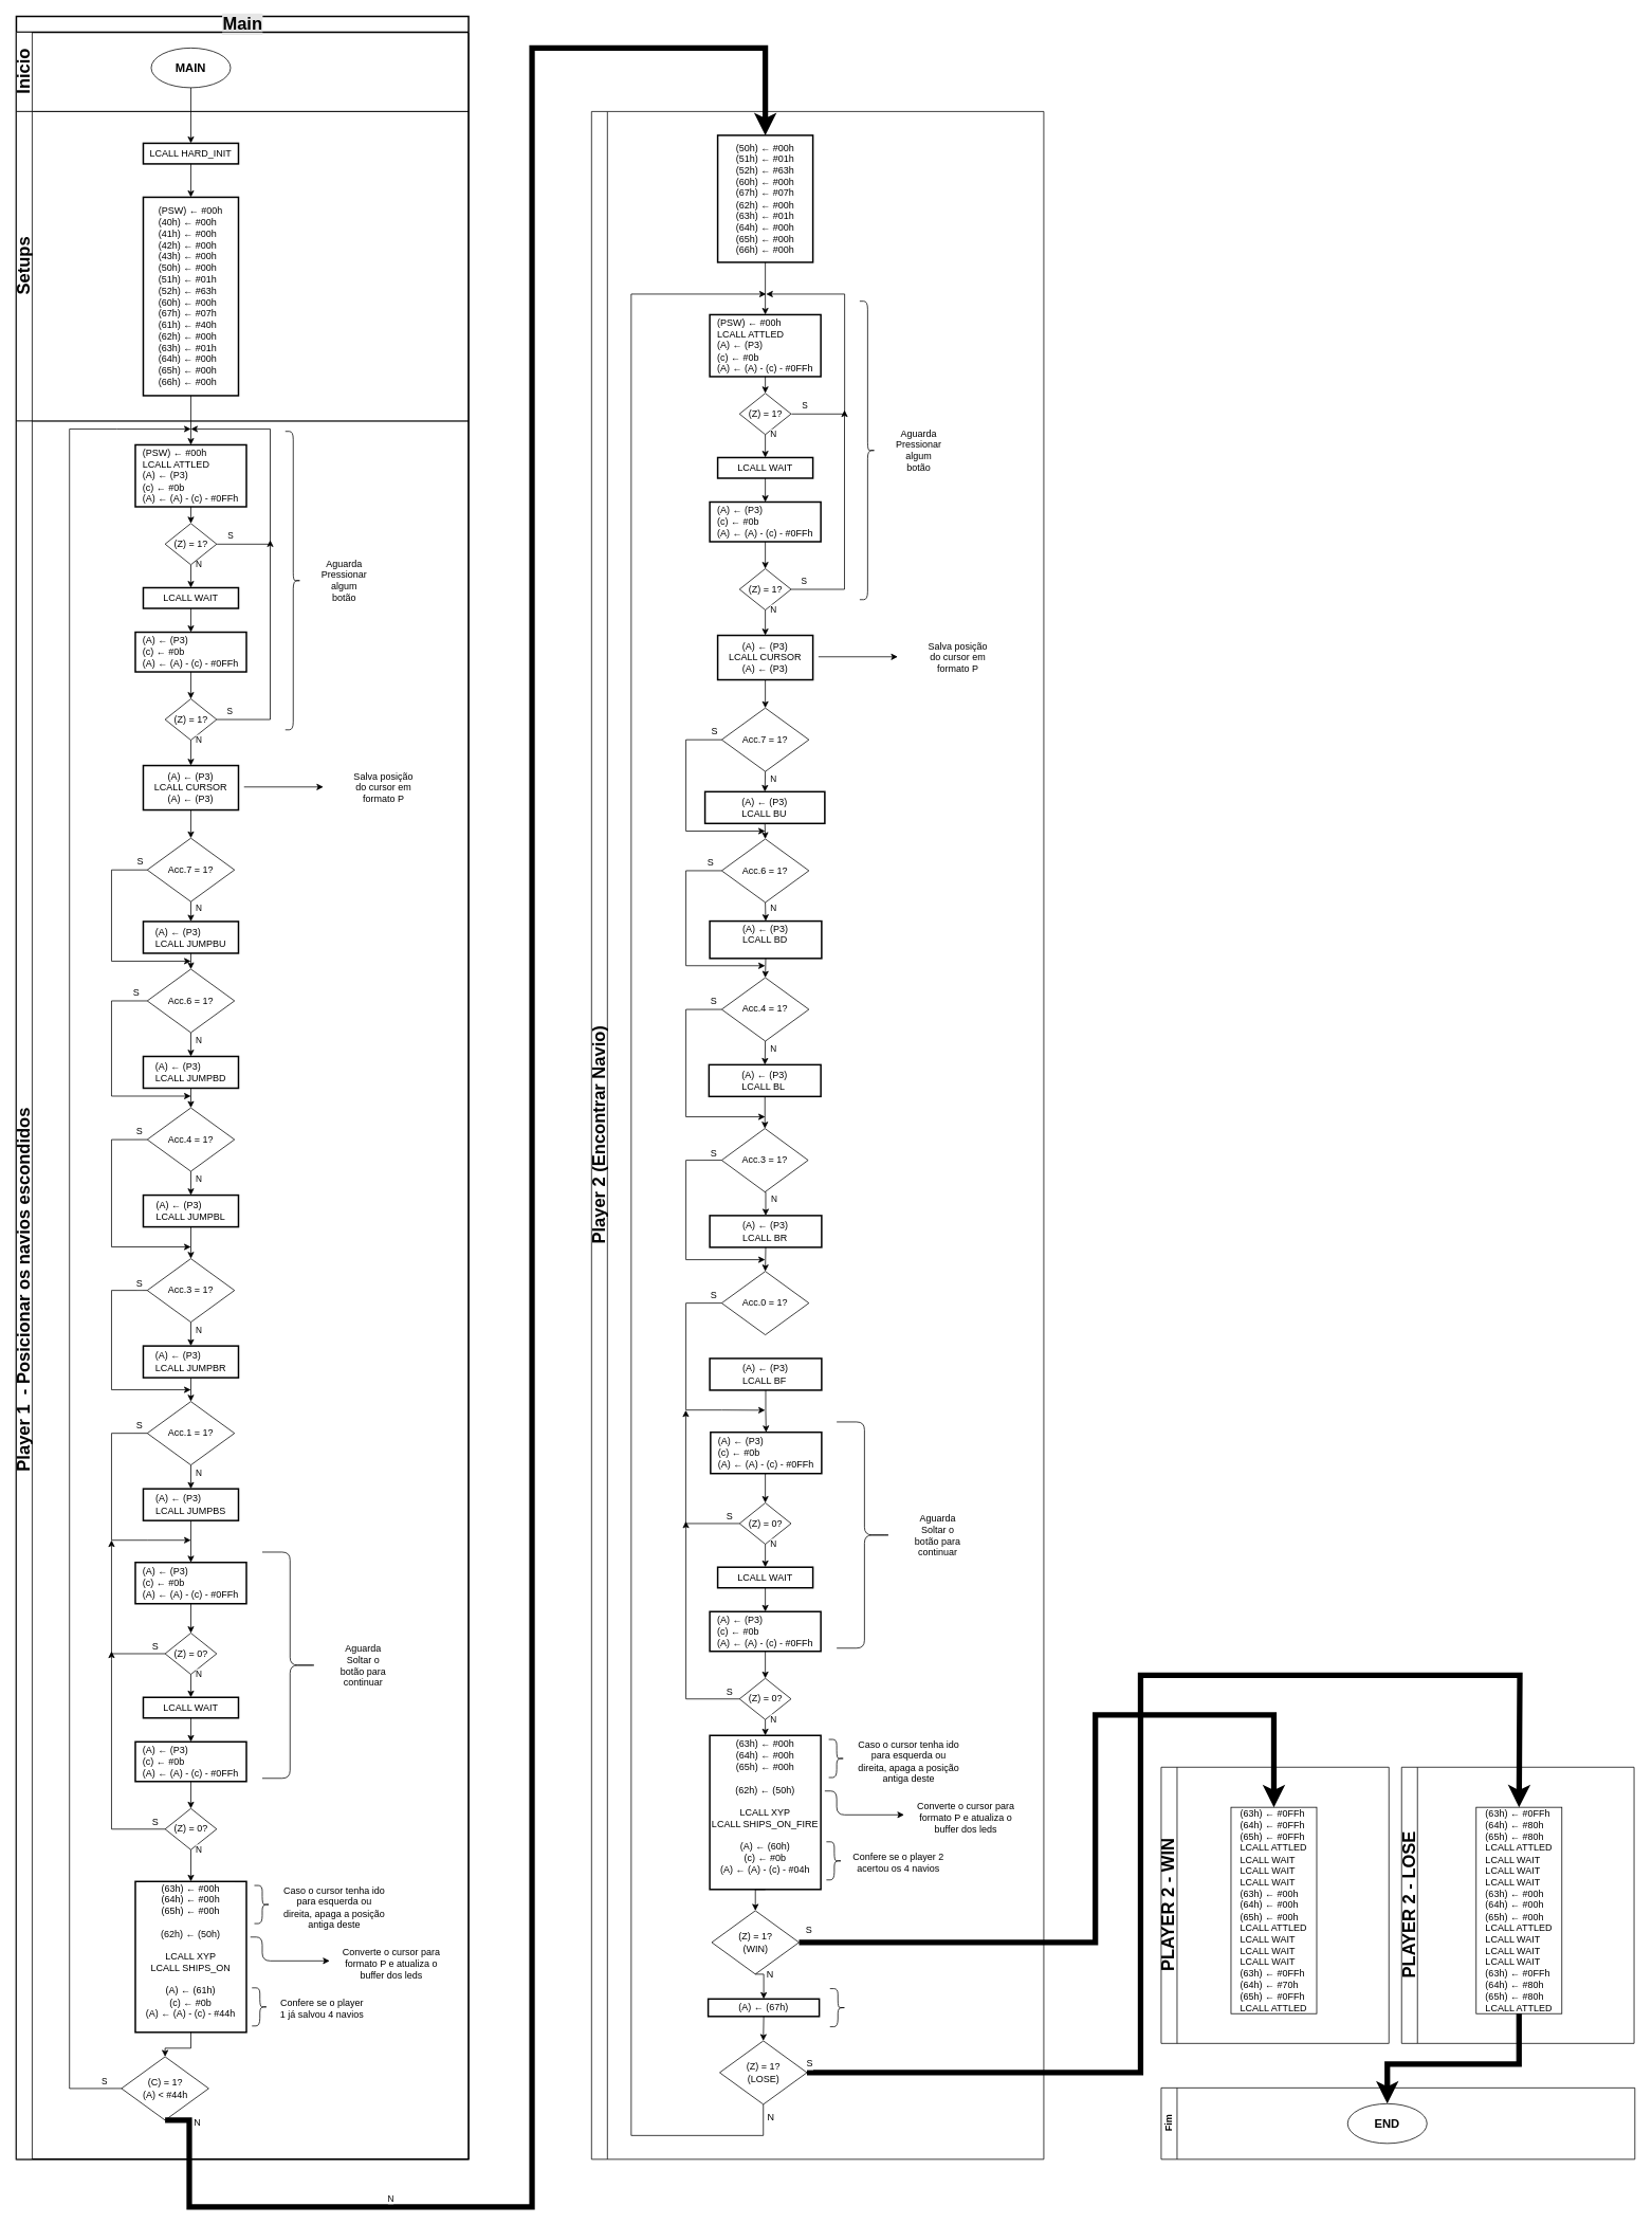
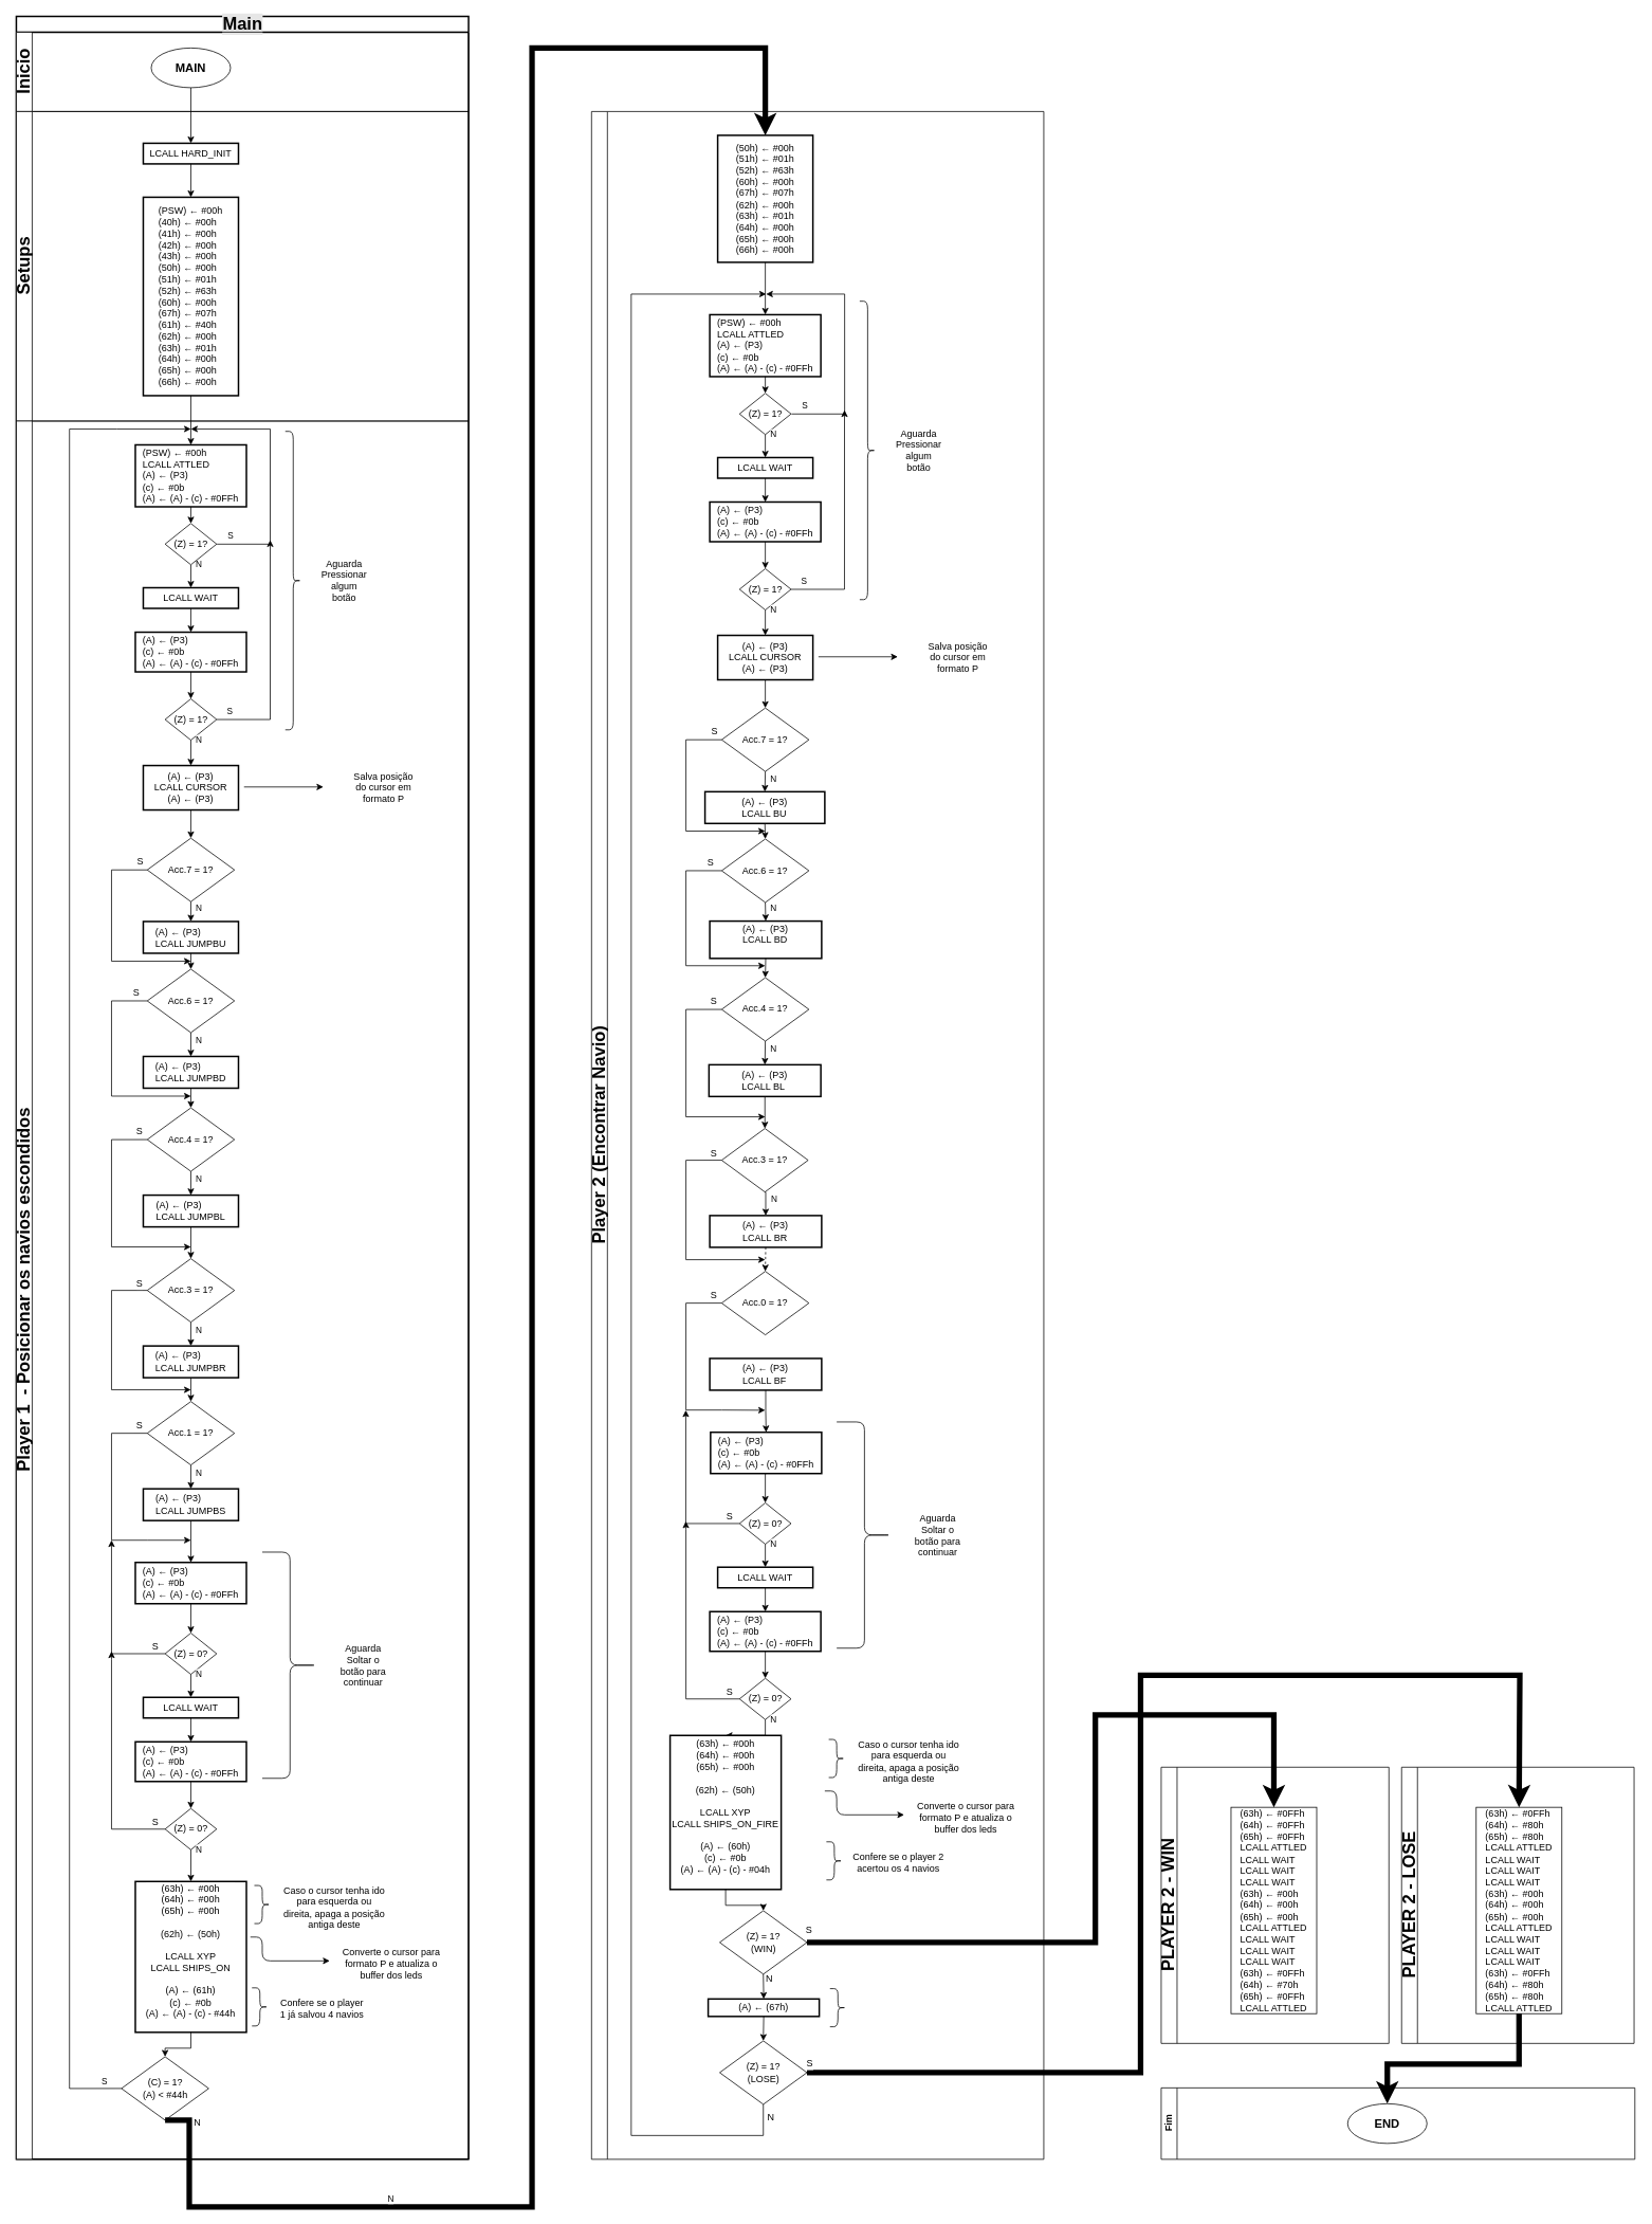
- <mxCell id="124" style="edgeStyle=orthogonalEdgeStyle;rounded=0;orthogonalLoop=1;jettySize=auto;html=1;exitX=0.5;exitY=1;exitDx=0;exitDy=0;entryX=0.5;entryY=0;entryDx=0;entryDy=0;" edge="1" parent="86" source="118" target="123"><mxGeometry relative="1" as="geometry" /></mxCell>
+ <mxCell id="124" style="edgeStyle=orthogonalEdgeStyle;rounded=0;orthogonalLoop=1;jettySize=auto;html=1;exitX=0.5;exitY=1;exitDx=0;exitDy=0;entryX=0.5;entryY=0;entryDx=0;entryDy=0;dashed=1;" edge="1" parent="86" source="118" target="123"><mxGeometry relative="1" as="geometry" /></mxCell>
- <mxCell id="150" value="&lt;div style=&quot;text-align: center&quot;&gt;&lt;span&gt;(63h)&amp;nbsp;&lt;/span&gt;&lt;span&gt;← #00h&lt;/span&gt;&lt;br&gt;&lt;/div&gt;&lt;div style=&quot;text-align: center&quot;&gt;&lt;span&gt;(64h)&amp;nbsp;&lt;/span&gt;&lt;span&gt;←&amp;nbsp;&lt;/span&gt;&lt;span&gt;#00h&lt;/span&gt;&lt;/div&gt;&lt;div style=&quot;text-align: center&quot;&gt;&lt;span&gt;(65h)&amp;nbsp;← #00h&lt;/span&gt;&lt;/div&gt;&lt;div style=&quot;text-align: center&quot;&gt;&lt;span&gt;&lt;br&gt;&lt;/span&gt;&lt;/div&gt;&lt;div style=&quot;text-align: center&quot;&gt;&lt;span&gt;(62h)&amp;nbsp;← (50h)&lt;/span&gt;&lt;/div&gt;&lt;div style=&quot;text-align: center&quot;&gt;&lt;br&gt;&lt;/div&gt;&lt;div style=&quot;text-align: center&quot;&gt;&lt;span&gt;LCALL XYP&lt;/span&gt;&lt;/div&gt;&lt;div style=&quot;text-align: center&quot;&gt;&lt;span&gt;LCALL SHIPS_ON_FIRE&lt;/span&gt;&lt;/div&gt;&lt;div style=&quot;text-align: center&quot;&gt;&lt;br&gt;&lt;/div&gt;&lt;div style=&quot;text-align: center&quot;&gt;&lt;span&gt;(A)&amp;nbsp;← (60h)&lt;/span&gt;&lt;/div&gt;&lt;div style=&quot;text-align: center&quot;&gt;&lt;span&gt;(c)&amp;nbsp;← #0b&lt;/span&gt;&lt;/div&gt;&lt;div style=&quot;text-align: center&quot;&gt;&lt;span&gt;(A)&amp;nbsp;← (A) - (c) - #04h&lt;/span&gt;&lt;/div&gt;&lt;div style=&quot;text-align: center&quot;&gt;&lt;br&gt;&lt;/div&gt;" style="rounded=0;whiteSpace=wrap;html=1;shadow=0;glass=0;comic=0;labelBackgroundColor=#FFFFFF;strokeWidth=2;fillColor=#FFFFFF;" vertex="1" parent="86"><mxGeometry x="149" y="2046" width="140" height="194" as="geometry" /></mxCell>
+ <mxCell id="150" value="&lt;div style=&quot;text-align: center&quot;&gt;&lt;span&gt;(63h)&amp;nbsp;&lt;/span&gt;&lt;span&gt;← #00h&lt;/span&gt;&lt;br&gt;&lt;/div&gt;&lt;div style=&quot;text-align: center&quot;&gt;&lt;span&gt;(64h)&amp;nbsp;&lt;/span&gt;&lt;span&gt;←&amp;nbsp;&lt;/span&gt;&lt;span&gt;#00h&lt;/span&gt;&lt;/div&gt;&lt;div style=&quot;text-align: center&quot;&gt;&lt;span&gt;(65h)&amp;nbsp;← #00h&lt;/span&gt;&lt;/div&gt;&lt;div style=&quot;text-align: center&quot;&gt;&lt;span&gt;&lt;br&gt;&lt;/span&gt;&lt;/div&gt;&lt;div style=&quot;text-align: center&quot;&gt;&lt;span&gt;(62h)&amp;nbsp;← (50h)&lt;/span&gt;&lt;/div&gt;&lt;div style=&quot;text-align: center&quot;&gt;&lt;br&gt;&lt;/div&gt;&lt;div style=&quot;text-align: center&quot;&gt;&lt;span&gt;LCALL XYP&lt;/span&gt;&lt;/div&gt;&lt;div style=&quot;text-align: center&quot;&gt;&lt;span&gt;LCALL SHIPS_ON_FIRE&lt;/span&gt;&lt;/div&gt;&lt;div style=&quot;text-align: center&quot;&gt;&lt;br&gt;&lt;/div&gt;&lt;div style=&quot;text-align: center&quot;&gt;&lt;span&gt;(A)&amp;nbsp;← (60h)&lt;/span&gt;&lt;/div&gt;&lt;div style=&quot;text-align: center&quot;&gt;&lt;span&gt;(c)&amp;nbsp;← #0b&lt;/span&gt;&lt;/div&gt;&lt;div style=&quot;text-align: center&quot;&gt;&lt;span&gt;(A)&amp;nbsp;← (A) - (c) - #04h&lt;/span&gt;&lt;/div&gt;&lt;div style=&quot;text-align: center&quot;&gt;&lt;br&gt;&lt;/div&gt;" style="rounded=0;whiteSpace=wrap;html=1;shadow=0;glass=0;comic=0;labelBackgroundColor=#FFFFFF;strokeWidth=2;fillColor=#FFFFFF;" vertex="1" parent="86"><mxGeometry x="99" y="2046" width="140" height="194" as="geometry" /></mxCell>
- <mxCell id="157" value="(Z) = 1?&lt;br&gt;(WIN)&lt;br&gt;" style="rhombus;whiteSpace=wrap;html=1;" vertex="1" parent="86"><mxGeometry x="151.5" y="2266.765" width="110" height="80" as="geometry" /></mxCell>
+ <mxCell id="157" value="(Z) = 1?&lt;br&gt;(WIN)&lt;br&gt;" style="rhombus;whiteSpace=wrap;html=1;" vertex="1" parent="86"><mxGeometry x="161.5" y="2266.765" width="110" height="80" as="geometry" /></mxCell>
